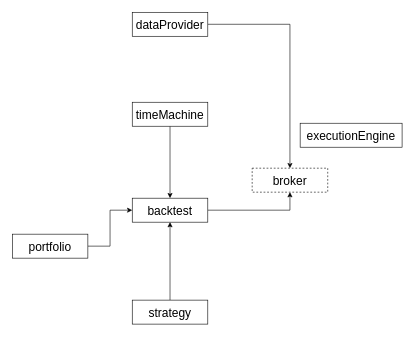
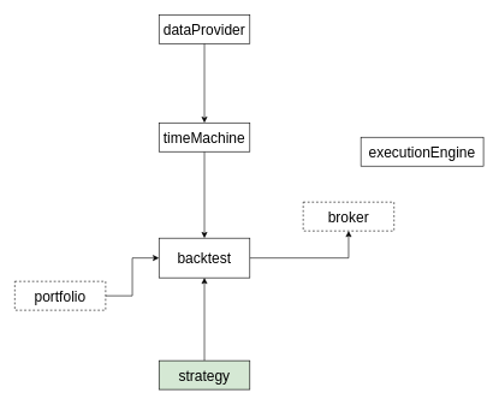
- <mxCell id="8" style="edgeStyle=orthogonalEdgeStyle;rounded=0;orthogonalLoop=1;jettySize=auto;html=1;fontSize=20;" edge="1" parent="1" source="9" target="10"><mxGeometry relative="1" as="geometry" /></mxCell>
+ <mxCell id="8" style="edgeStyle=orthogonalEdgeStyle;rounded=0;orthogonalLoop=1;jettySize=auto;html=1;entryX=0.5;entryY=0;entryDx=0;entryDy=0;fontSize=20;" edge="1" parent="1" source="9" target="7"><mxGeometry relative="1" as="geometry" /></mxCell>
- <mxCell id="11" value="executionEngine" style="rounded=0;whiteSpace=wrap;html=1;fontSize=20;" vertex="1" parent="1"><mxGeometry x="500" y="205" width="170" height="40" as="geometry" /></mxCell>
+ <mxCell id="11" value="executionEngine" style="rounded=0;whiteSpace=wrap;html=1;fontSize=20;" vertex="1" parent="1"><mxGeometry x="500" y="190" width="170" height="40" as="geometry" /></mxCell>
- <mxCell id="3" value="backtest" style="rounded=0;whiteSpace=wrap;html=1;fontSize=20;" vertex="1" parent="1"><mxGeometry x="220" y="330" width="126" height="40" as="geometry" /></mxCell>
+ <mxCell id="3" value="backtest" style="rounded=0;whiteSpace=wrap;html=1;fontSize=20;" vertex="1" parent="1"><mxGeometry x="220" y="330" width="126" height="55" as="geometry" /></mxCell>
- <mxCell id="5" value="portfolio" style="rounded=0;whiteSpace=wrap;html=1;fontSize=20;" vertex="1" parent="1"><mxGeometry x="20" y="390" width="126" height="40" as="geometry" /></mxCell>
+ <mxCell id="5" value="portfolio" style="rounded=0;whiteSpace=wrap;html=1;fontSize=20;dashed=1;" vertex="1" parent="1"><mxGeometry x="20" y="390" width="126" height="40" as="geometry" /></mxCell>
- <mxCell id="13" value="strategy" style="rounded=0;whiteSpace=wrap;html=1;fontSize=20;" vertex="1" parent="1"><mxGeometry x="220" y="500" width="126" height="40" as="geometry" /></mxCell>
+ <mxCell id="13" value="strategy" style="rounded=0;whiteSpace=wrap;html=1;fontSize=20;fillColor=#d5e8d4;" vertex="1" parent="1"><mxGeometry x="220" y="500" width="126" height="40" as="geometry" /></mxCell>
